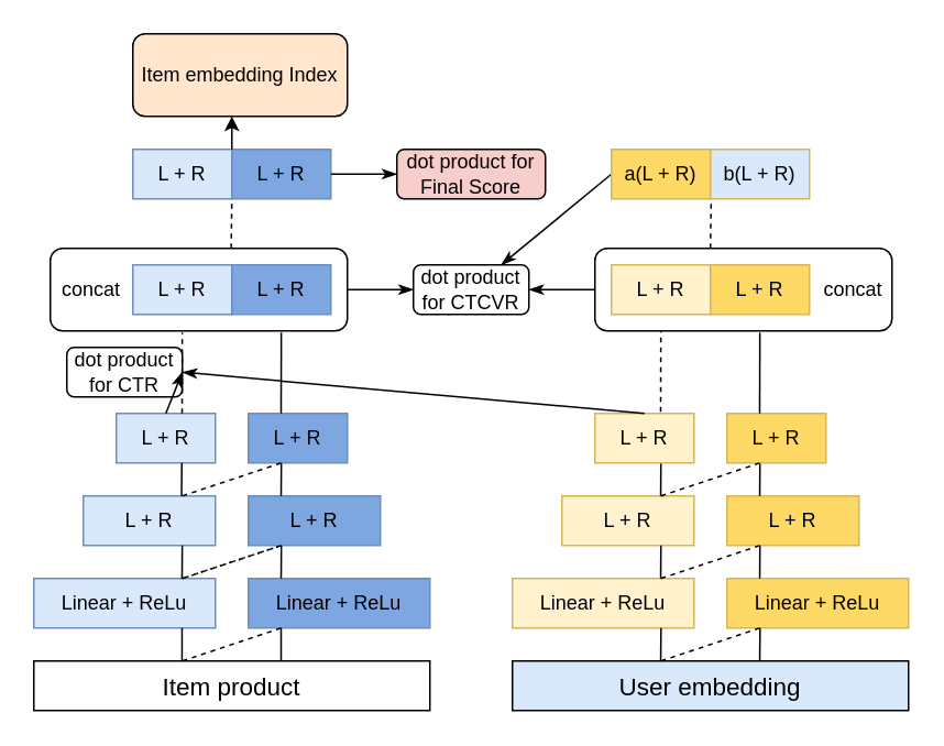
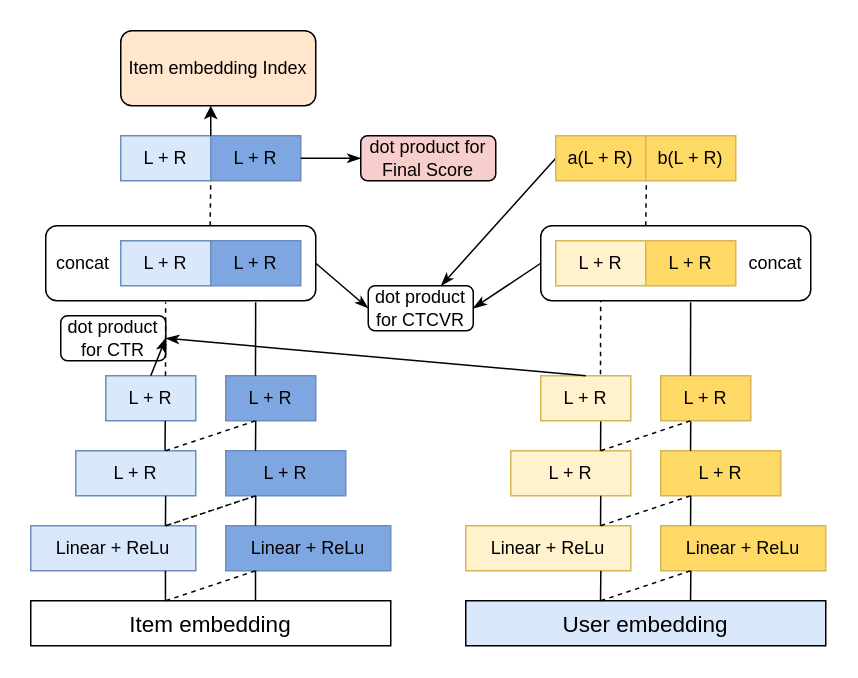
- <mxCell id="51" value="b(L + R)" style="rounded=0;whiteSpace=wrap;html=1;fillColor=#dae8fc;strokeColor=#d6b656;" vertex="1" parent="1"><mxGeometry x="430" y="90" width="60" height="30" as="geometry" /></mxCell>
+ <mxCell id="51" value="b(L + R)" style="rounded=0;whiteSpace=wrap;html=1;fillColor=#FFD966;strokeColor=#d6b656;" vertex="1" parent="1"><mxGeometry x="430" y="90" width="60" height="30" as="geometry" /></mxCell>
- <mxCell id="46" value="dot product for CTCVR" style="rounded=1;whiteSpace=wrap;html=1;" vertex="1" parent="1"><mxGeometry x="250" y="160" width="70" height="30" as="geometry" /></mxCell>
+ <mxCell id="46" value="dot product for CTCVR" style="rounded=1;whiteSpace=wrap;html=1;" vertex="1" parent="1"><mxGeometry x="245" y="190" width="70" height="30" as="geometry" /></mxCell>
- <mxCell id="7" value="&lt;font style=&quot;font-size: 15px;&quot;&gt;Item product&lt;/font&gt;" style="rounded=0;whiteSpace=wrap;html=1;" vertex="1" parent="1"><mxGeometry x="20" y="400" width="240" height="30" as="geometry" /></mxCell>
+ <mxCell id="7" value="&lt;font style=&quot;font-size: 15px;&quot;&gt;Item embedding&lt;/font&gt;" style="rounded=0;whiteSpace=wrap;html=1;" vertex="1" parent="1"><mxGeometry x="20" y="400" width="240" height="30" as="geometry" /></mxCell>
